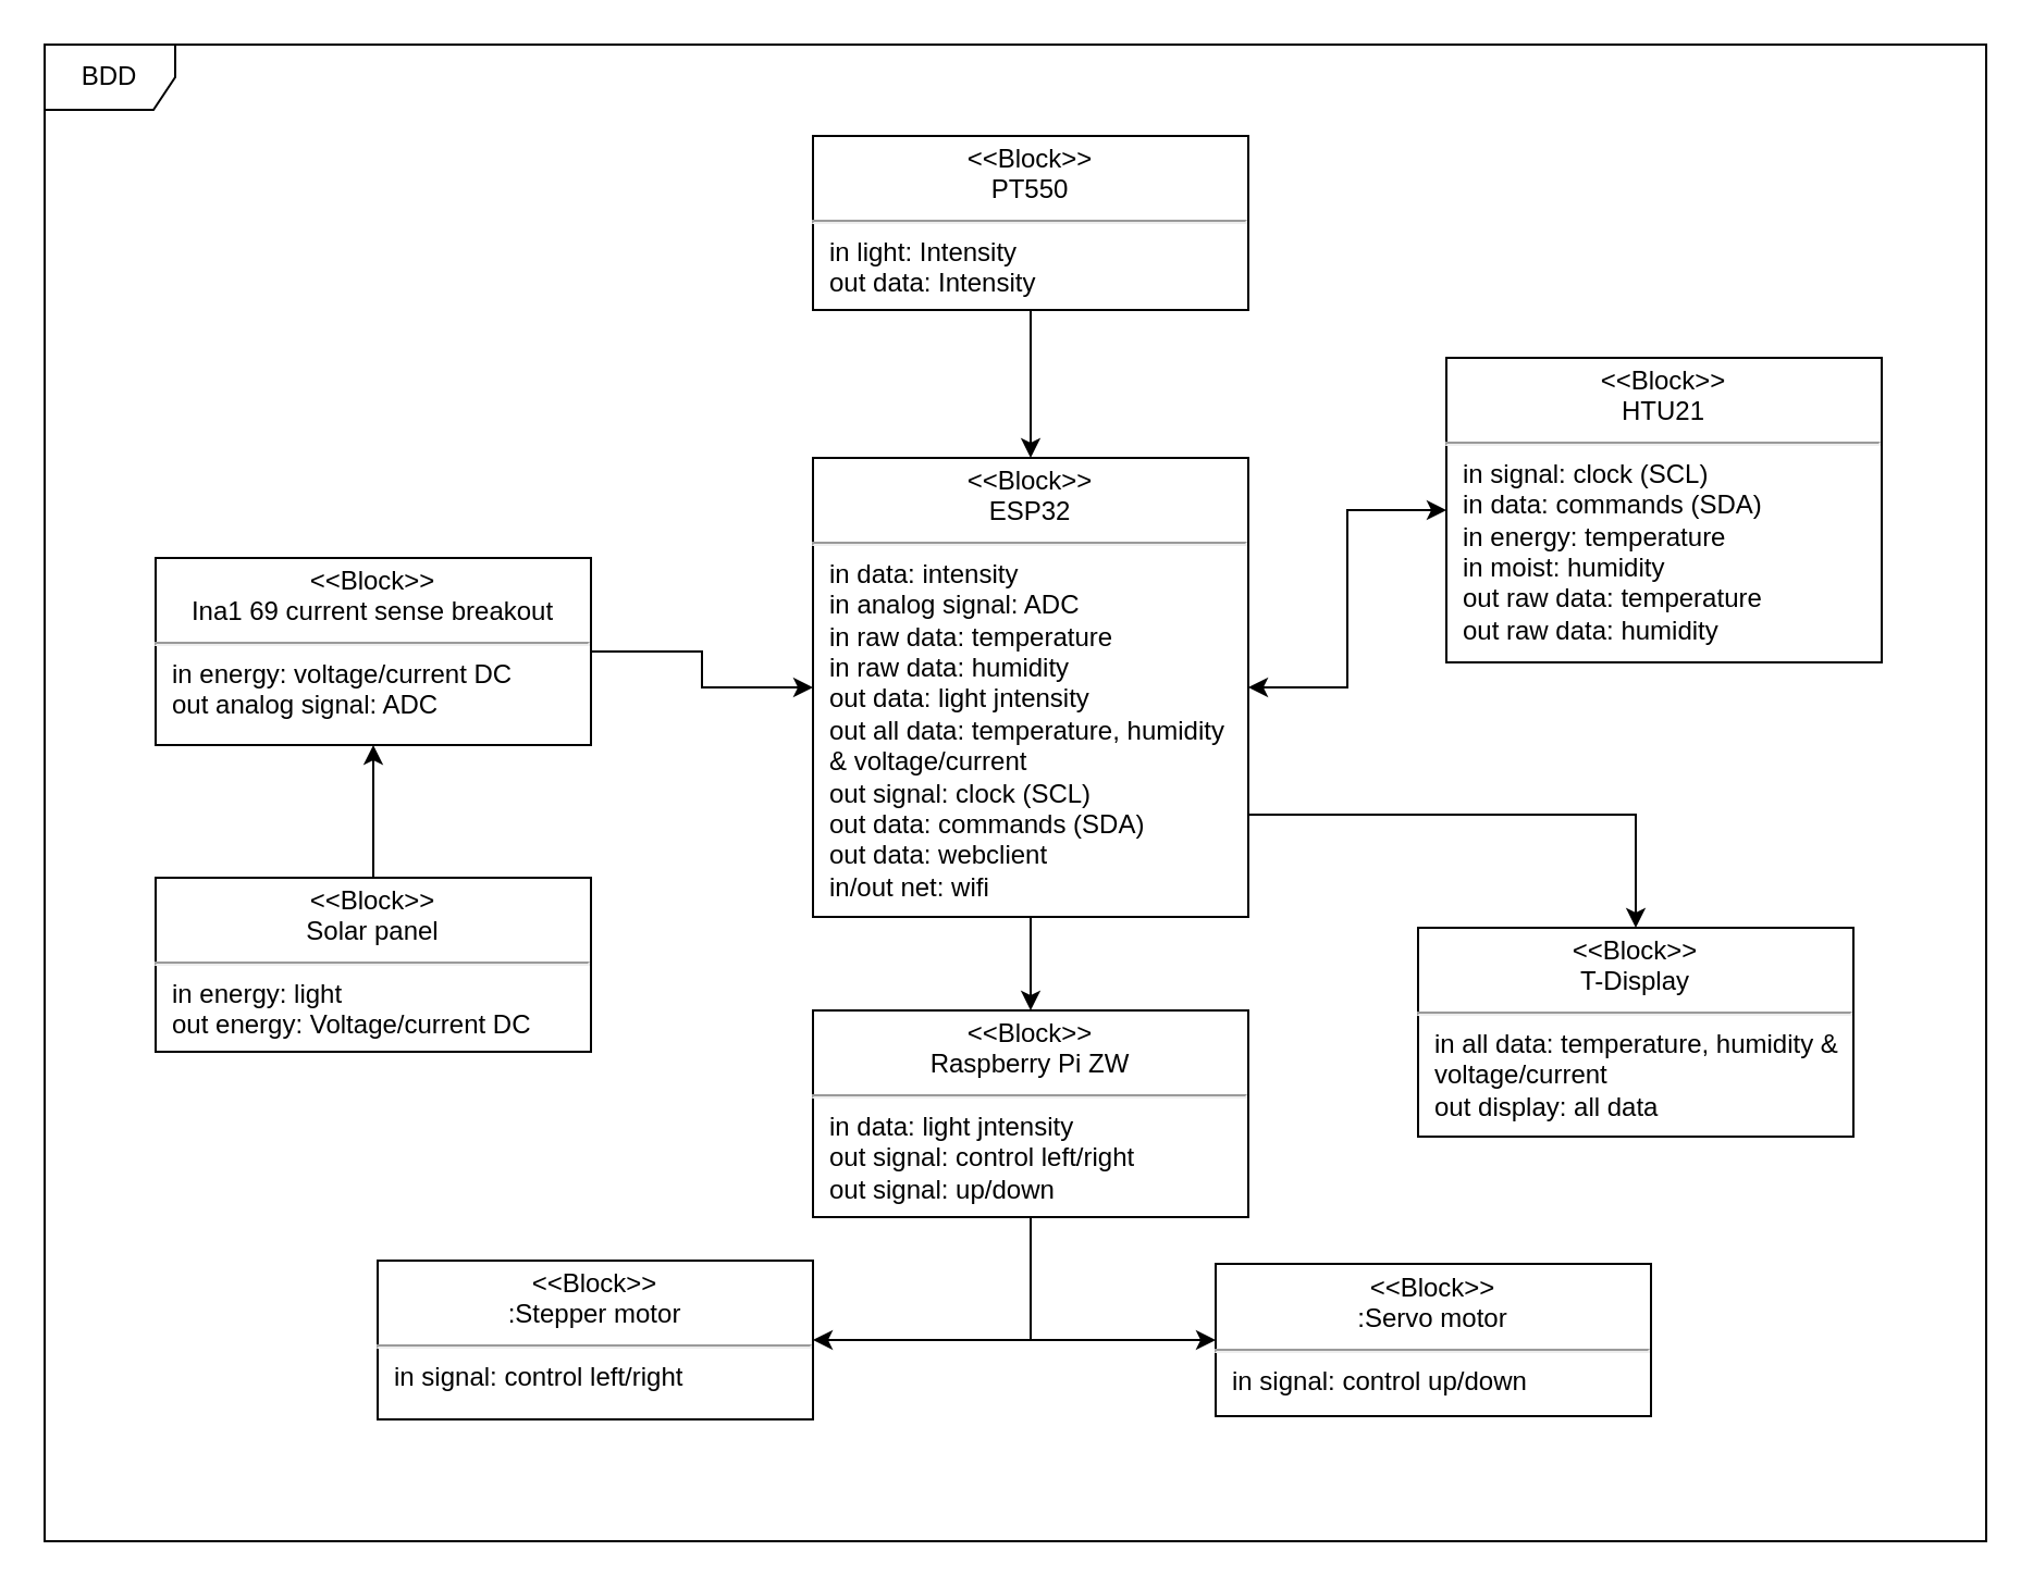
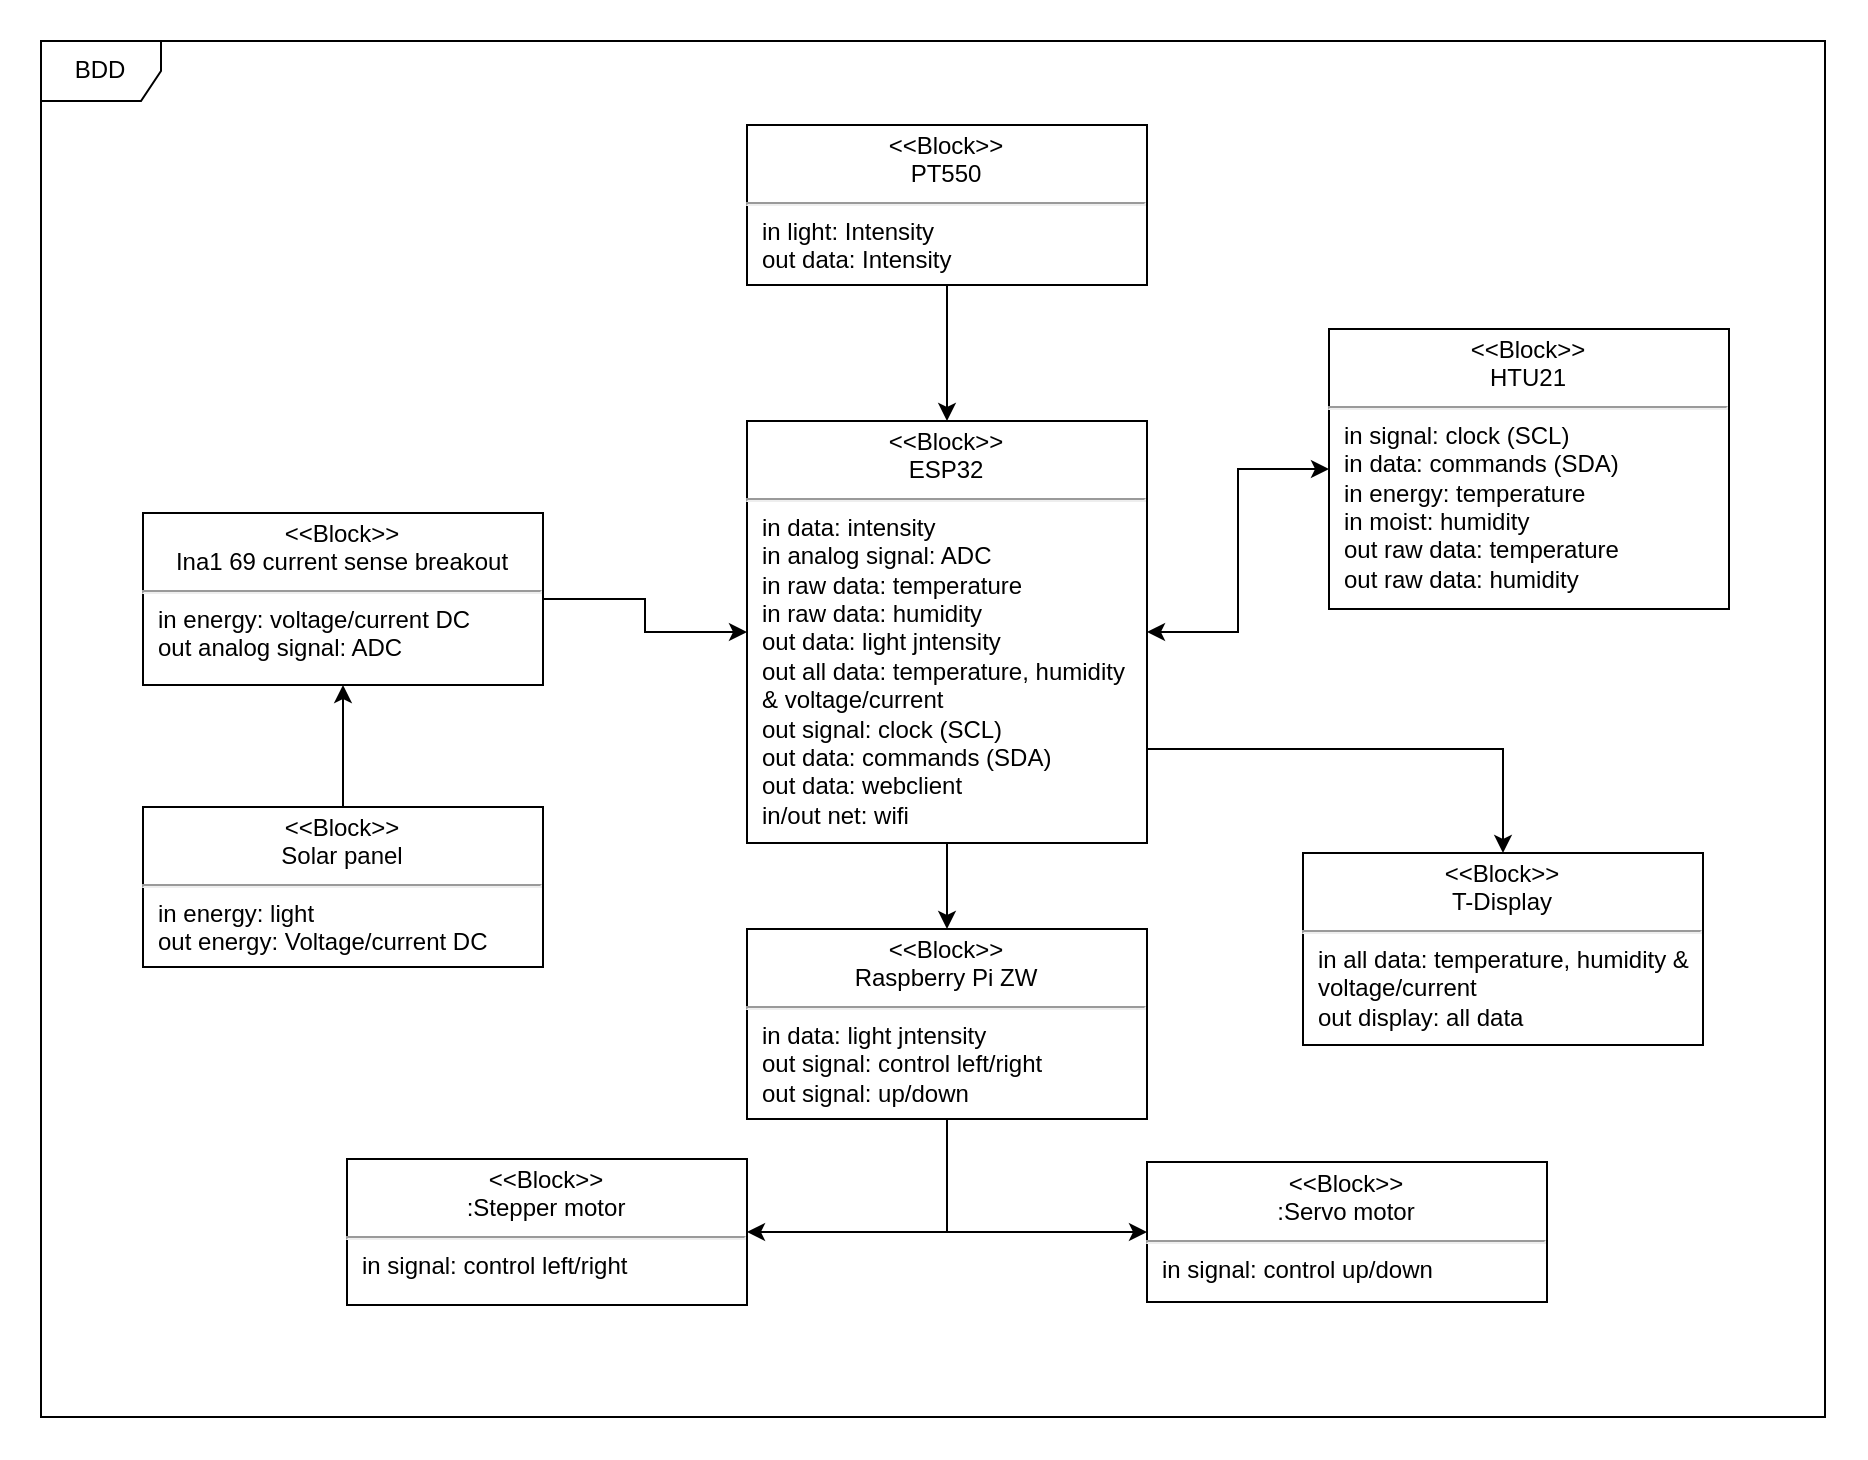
- <mxCell id="13" value="&lt;p style=&quot;margin:0px;margin-top:4px;text-align:center;&quot;&gt;&amp;lt;&amp;lt;Block&amp;gt;&amp;gt;&lt;br&gt;&lt;span style=&quot;text-wrap: nowrap;&quot;&gt;:Servo motor&lt;/span&gt;&lt;br&gt;&lt;/p&gt;&lt;hr&gt;&lt;p style=&quot;text-align: left; margin: 0px 0px 0px 8px;&quot;&gt;in signal: control up/down&lt;/p&gt;" style="shape=rect;html=1;overflow=fill;whiteSpace=wrap;align=center;" vertex="1" parent="1"><mxGeometry x="558" y="580.5" width="200" height="70" as="geometry" /></mxCell>
+ <mxCell id="13" value="&lt;p style=&quot;margin:0px;margin-top:4px;text-align:center;&quot;&gt;&amp;lt;&amp;lt;Block&amp;gt;&amp;gt;&lt;br&gt;&lt;span style=&quot;text-wrap: nowrap;&quot;&gt;:Servo motor&lt;/span&gt;&lt;br&gt;&lt;/p&gt;&lt;hr&gt;&lt;p style=&quot;text-align: left; margin: 0px 0px 0px 8px;&quot;&gt;in signal: control up/down&lt;/p&gt;" style="shape=rect;html=1;overflow=fill;whiteSpace=wrap;align=center;" vertex="1" parent="1"><mxGeometry x="573" y="580.5" width="200" height="70" as="geometry" /></mxCell>
